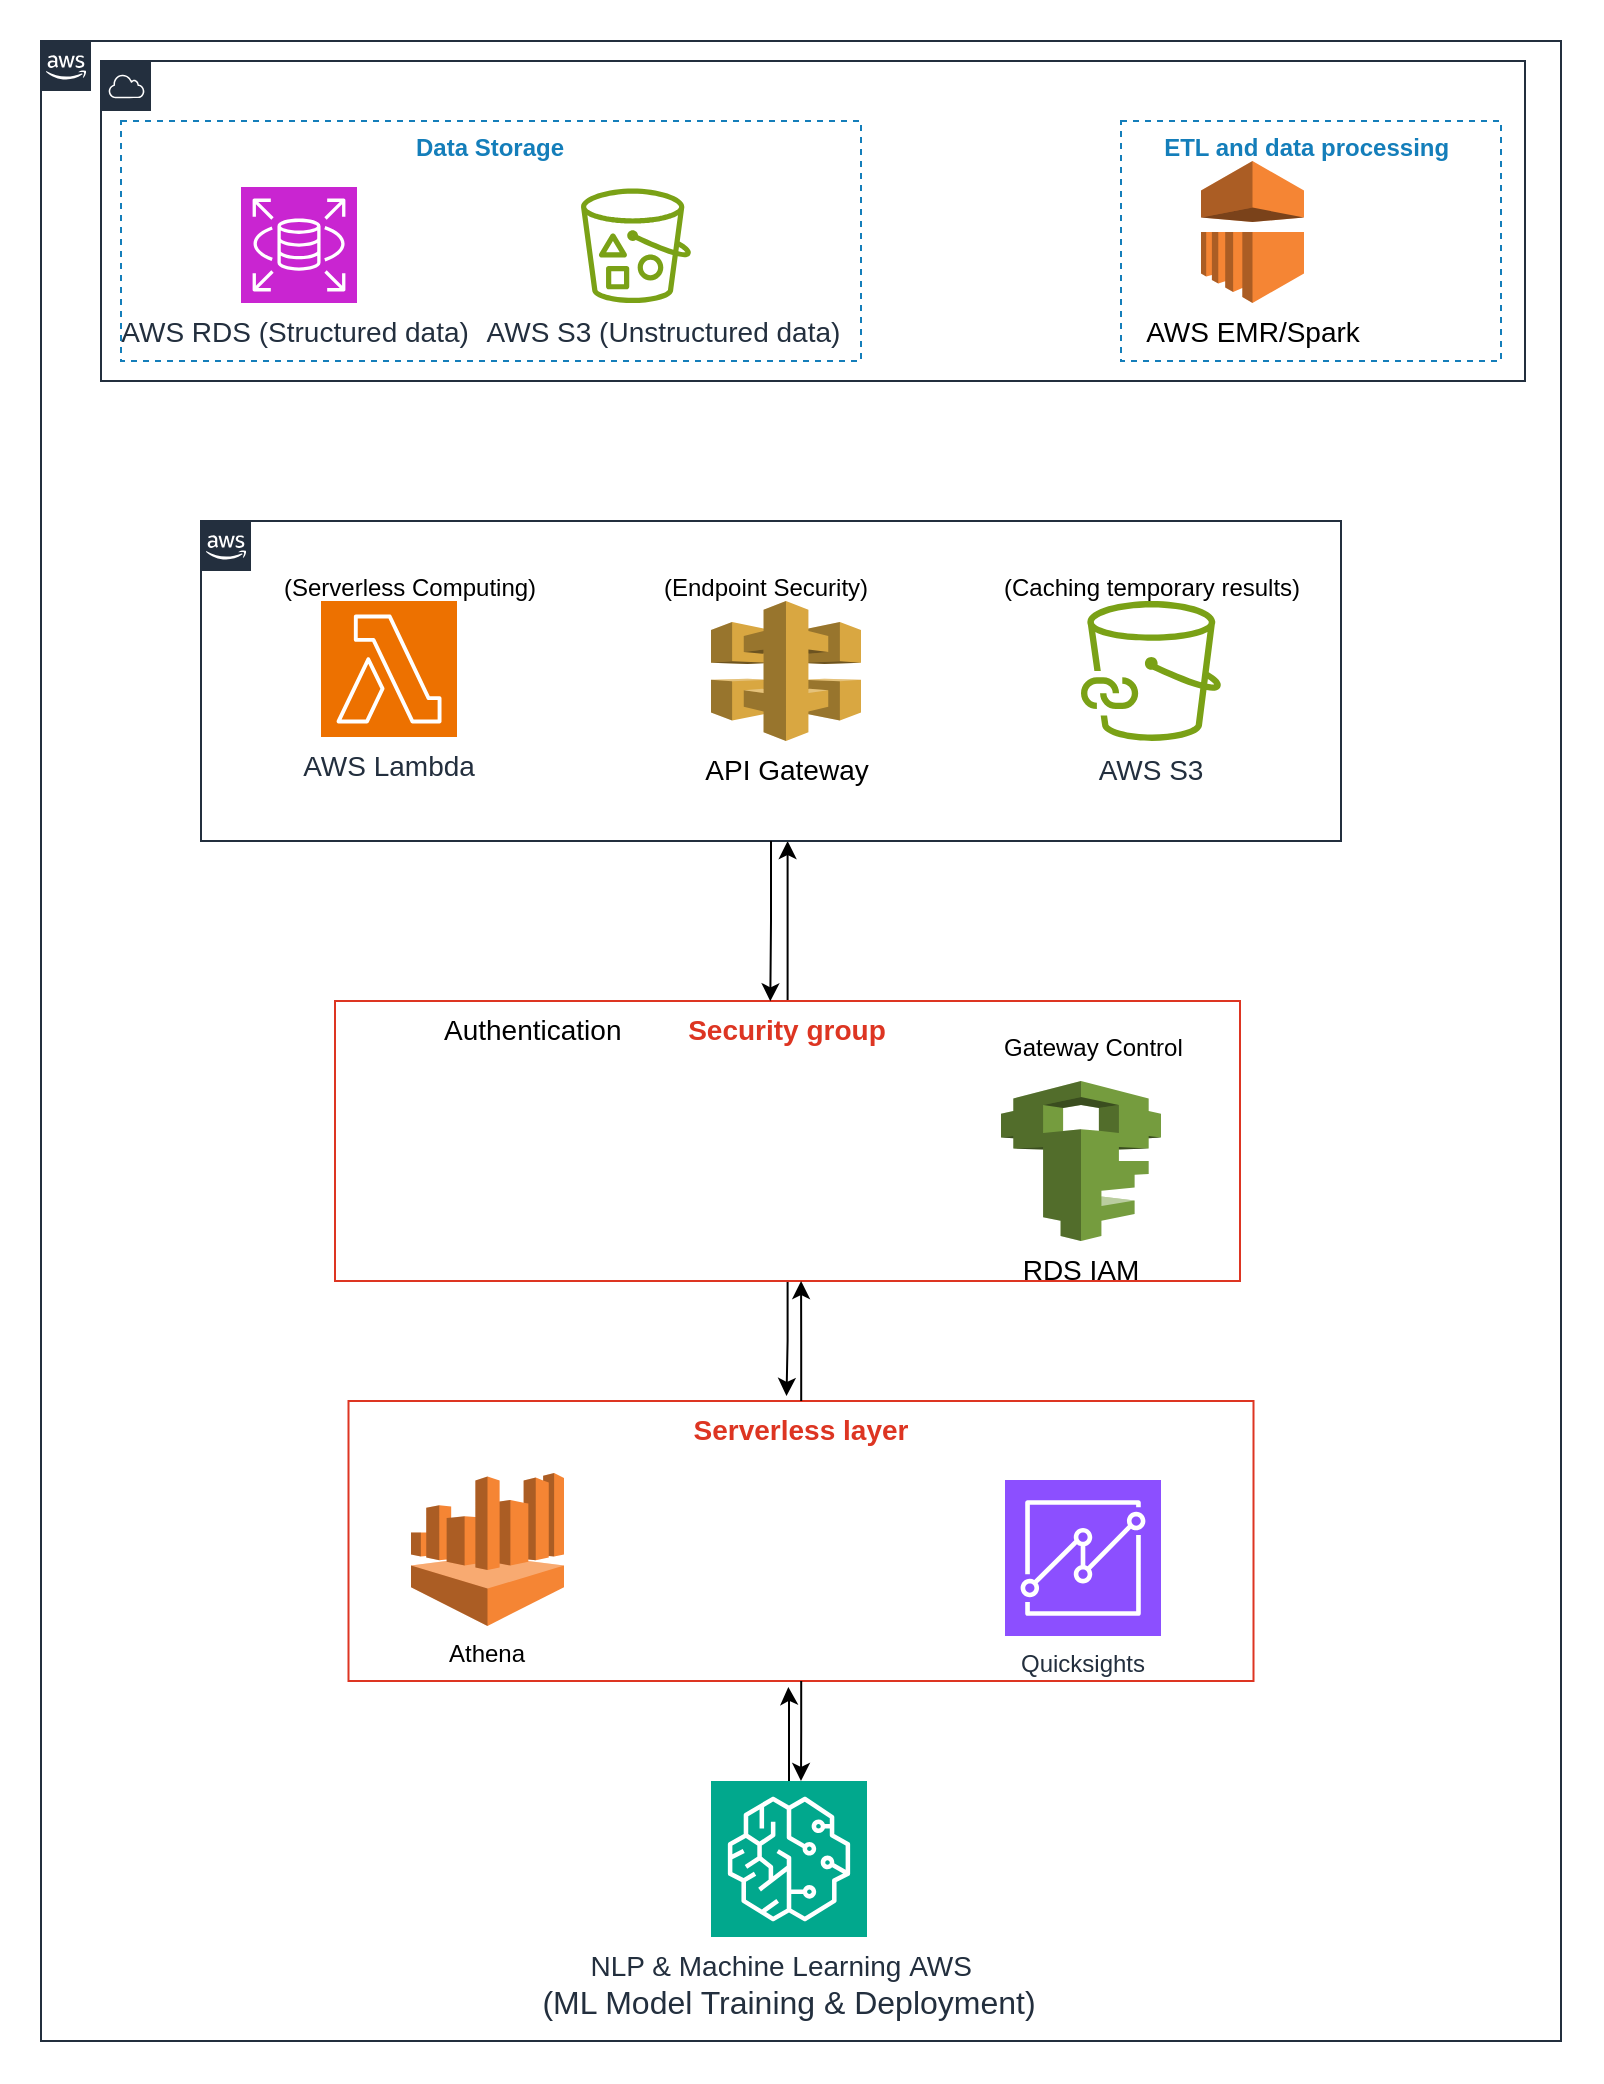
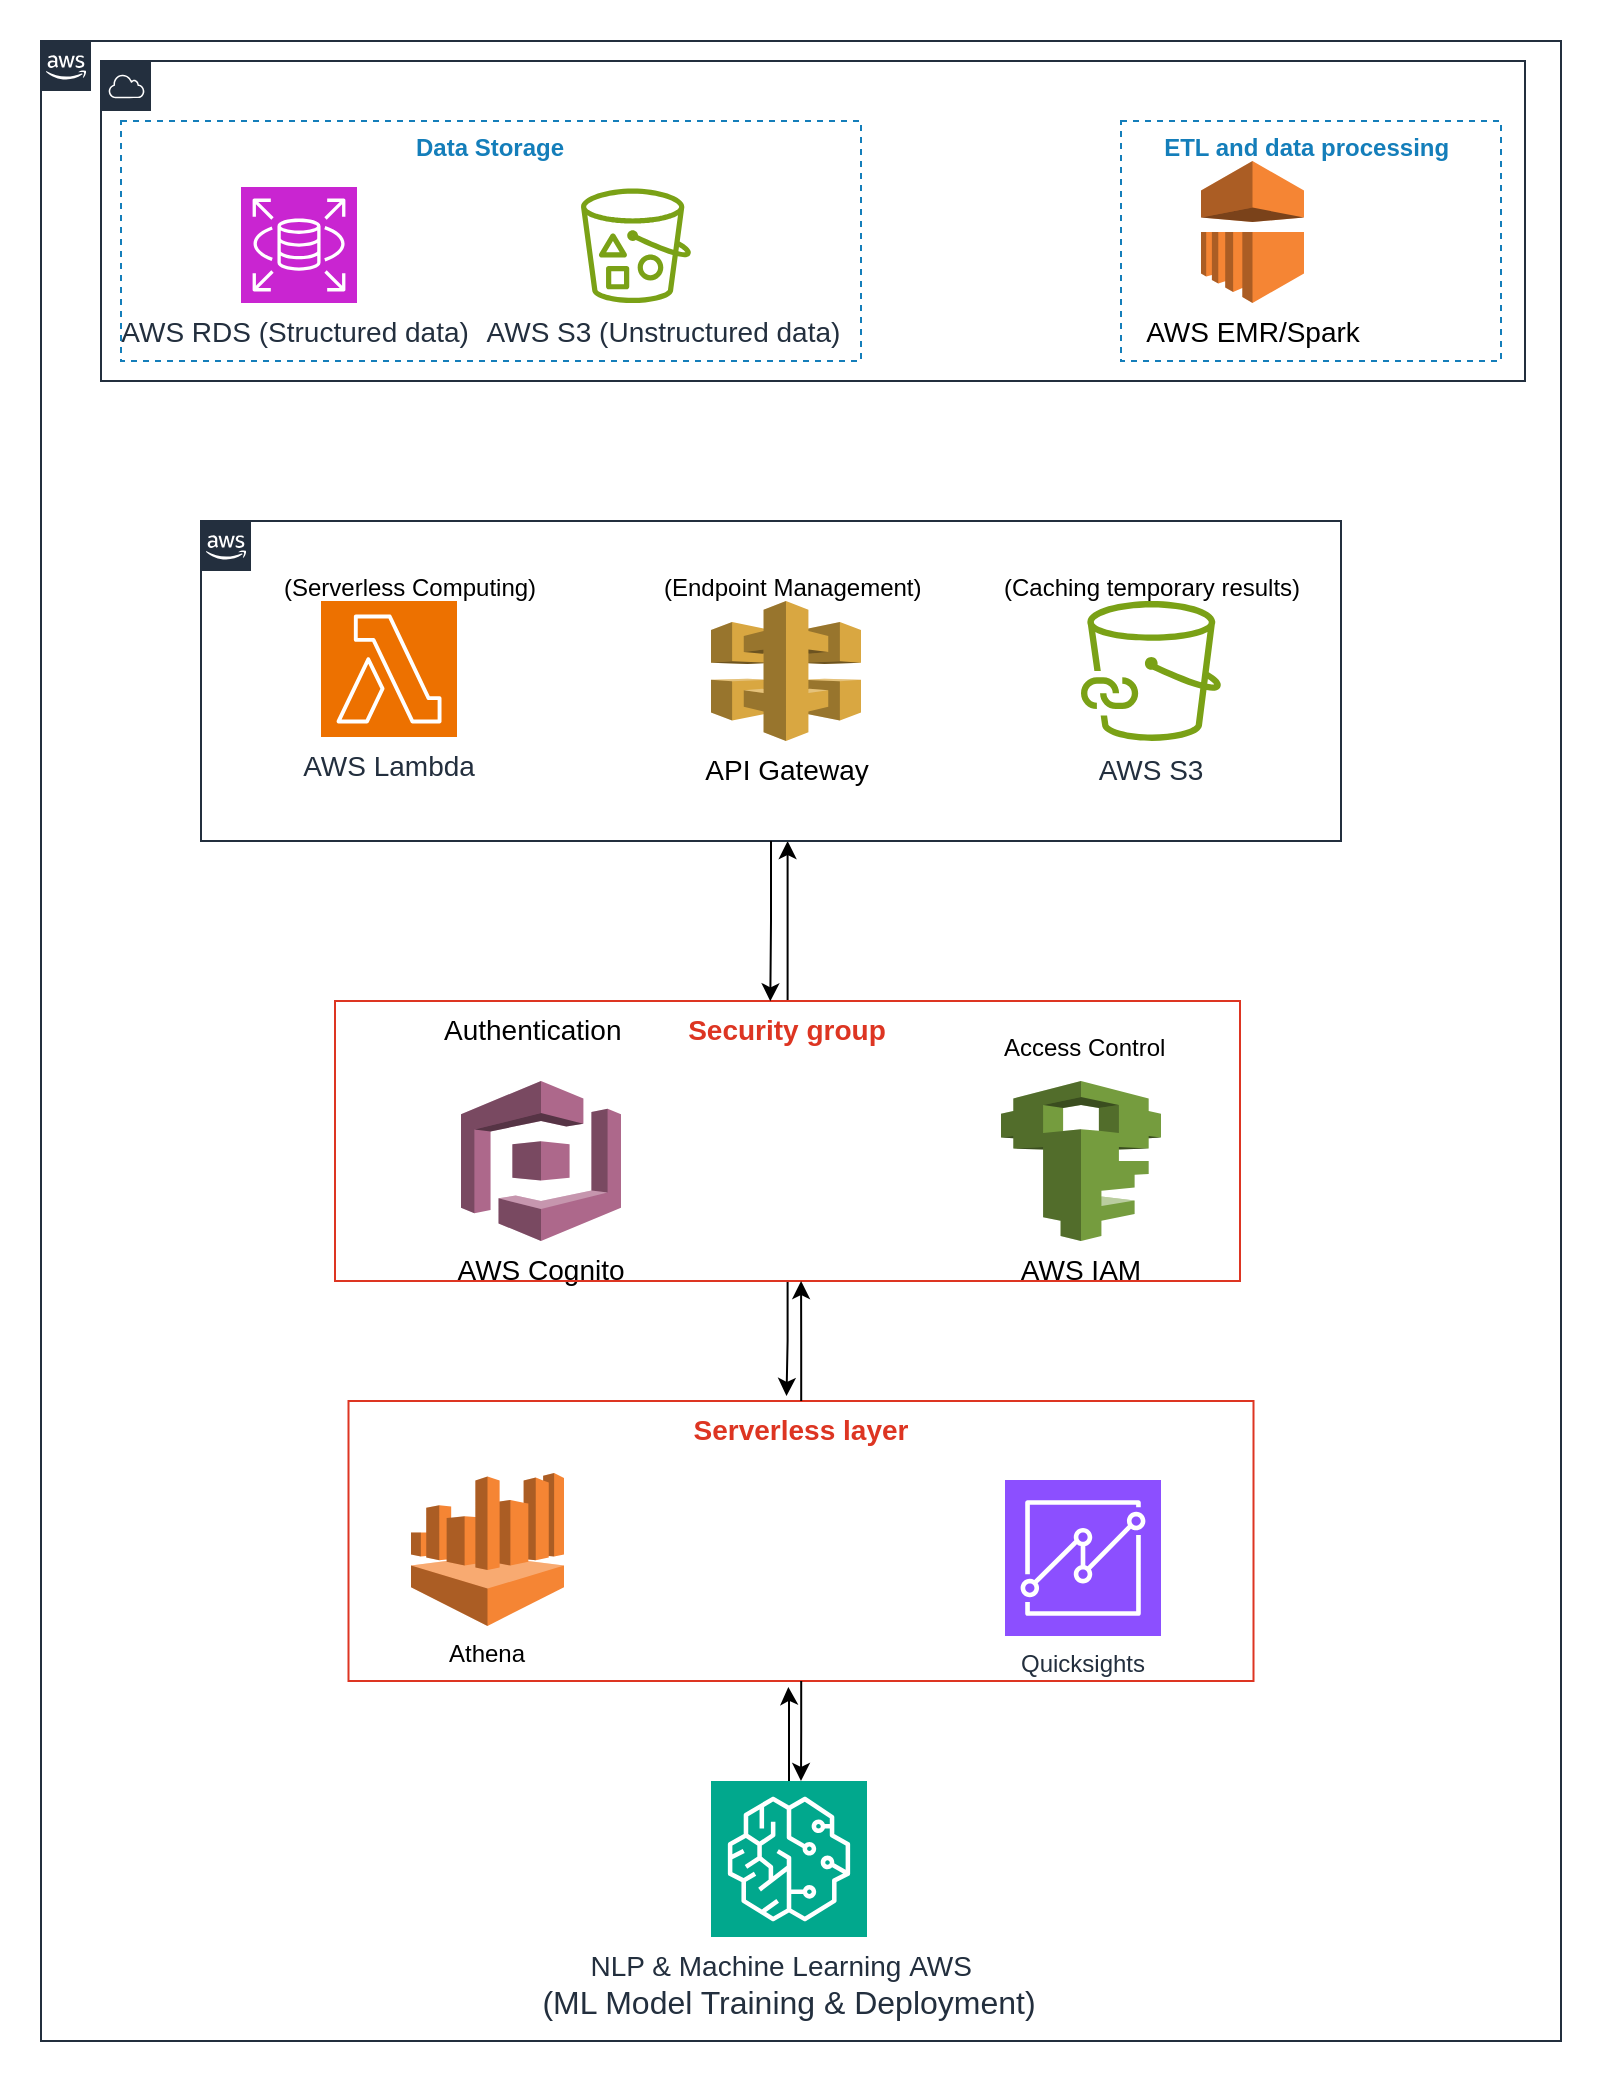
- <mxCell id="13" value="(Endpoint Security)" style="text;whiteSpace=wrap;html=1;" parent="9" vertex="1"><mxGeometry x="230" y="20" width="160" height="40" as="geometry" /></mxCell>
+ <mxCell id="13" value="(Endpoint Management)" style="text;whiteSpace=wrap;html=1;" parent="9" vertex="1"><mxGeometry x="230" y="20" width="160" height="40" as="geometry" /></mxCell>
- <mxCell id="17" value="Gateway Control" style="text;whiteSpace=wrap;html=1;" parent="2" vertex="1"><mxGeometry x="479.5" y="490" width="120" height="40" as="geometry" /></mxCell>
+ <mxCell id="17" value="Access Control" style="text;whiteSpace=wrap;html=1;" parent="2" vertex="1"><mxGeometry x="479.5" y="490" width="120" height="40" as="geometry" /></mxCell>
+ <mxCell id="3" value="&lt;font style=&quot;font-size: 14px;&quot;&gt;AWS Cognito&lt;/font&gt;&lt;div&gt;&lt;br&gt;&lt;/div&gt;" style="outlineConnect=0;dashed=0;verticalLabelPosition=bottom;verticalAlign=top;align=center;html=1;shape=mxgraph.aws3.cognito;fillColor=#AD688B;gradientColor=none;" parent="2" vertex="1"><mxGeometry x="210" y="520" width="80" height="80" as="geometry" /></mxCell>
- <mxCell id="4" value="&lt;font style=&quot;font-size: 14px;&quot;&gt;RDS IAM&lt;/font&gt;&lt;div&gt;&lt;br&gt;&lt;/div&gt;" style="outlineConnect=0;dashed=0;verticalLabelPosition=bottom;verticalAlign=top;align=center;html=1;shape=mxgraph.aws3.iam;fillColor=#759C3E;gradientColor=none;" parent="2" vertex="1"><mxGeometry x="480" y="520" width="80" height="80" as="geometry" /></mxCell>
+ <mxCell id="4" value="&lt;font style=&quot;font-size: 14px;&quot;&gt;AWS IAM&lt;/font&gt;&lt;div&gt;&lt;br&gt;&lt;/div&gt;" style="outlineConnect=0;dashed=0;verticalLabelPosition=bottom;verticalAlign=top;align=center;html=1;shape=mxgraph.aws3.iam;fillColor=#759C3E;gradientColor=none;" parent="2" vertex="1"><mxGeometry x="480" y="520" width="80" height="80" as="geometry" /></mxCell>
